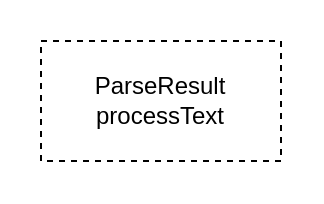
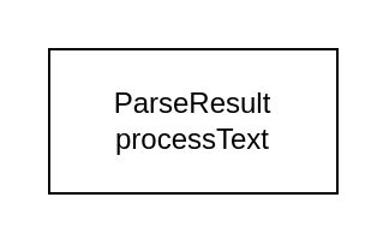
- <mxCell id="2" value="ParseResult processText" style="rounded=0;whiteSpace=wrap;html=1;dashed=1;" vertex="1" parent="1"><mxGeometry x="20" y="20" width="120" height="60" as="geometry" /></mxCell>
+ <mxCell id="2" value="ParseResult processText" style="rounded=0;whiteSpace=wrap;html=1;" vertex="1" parent="1"><mxGeometry x="20" y="20" width="120" height="60" as="geometry" /></mxCell>
